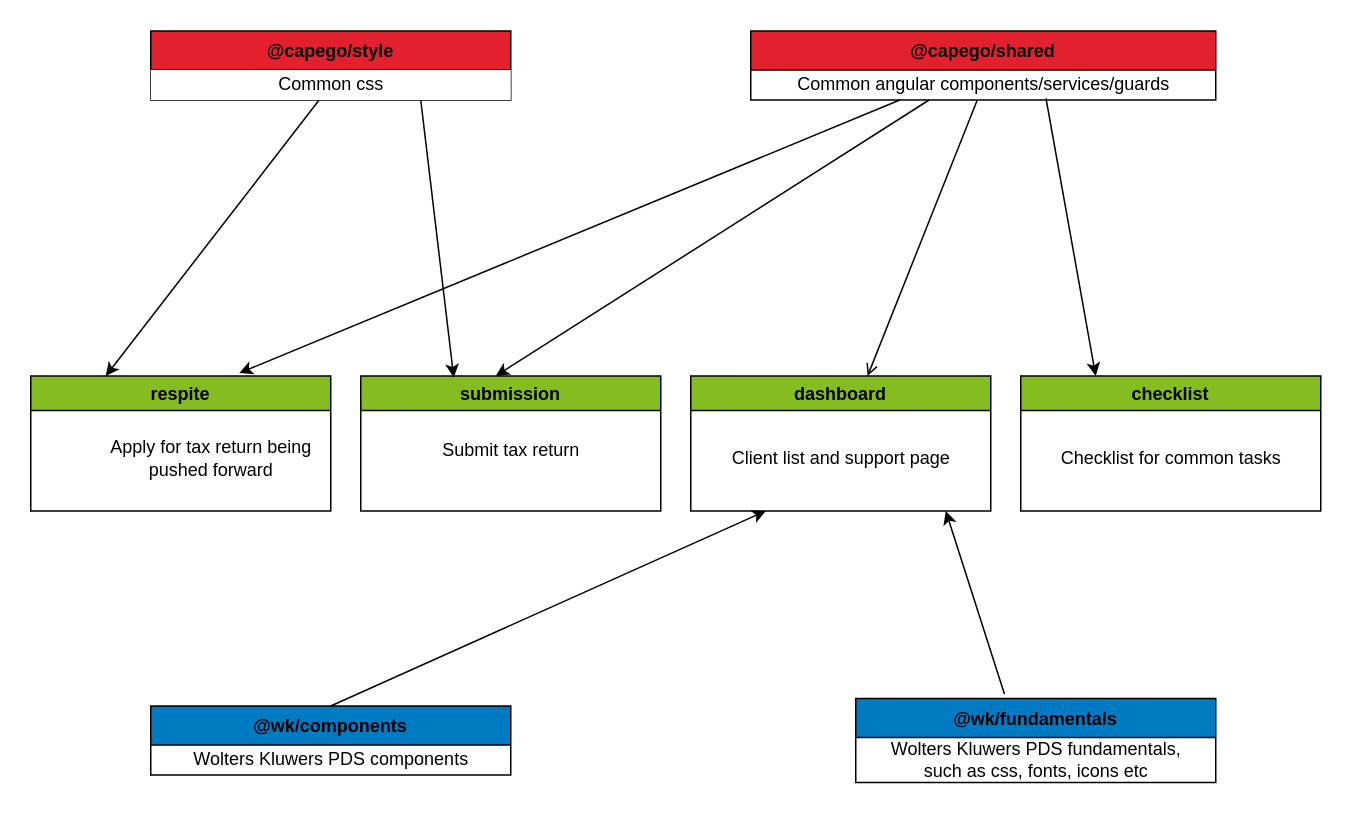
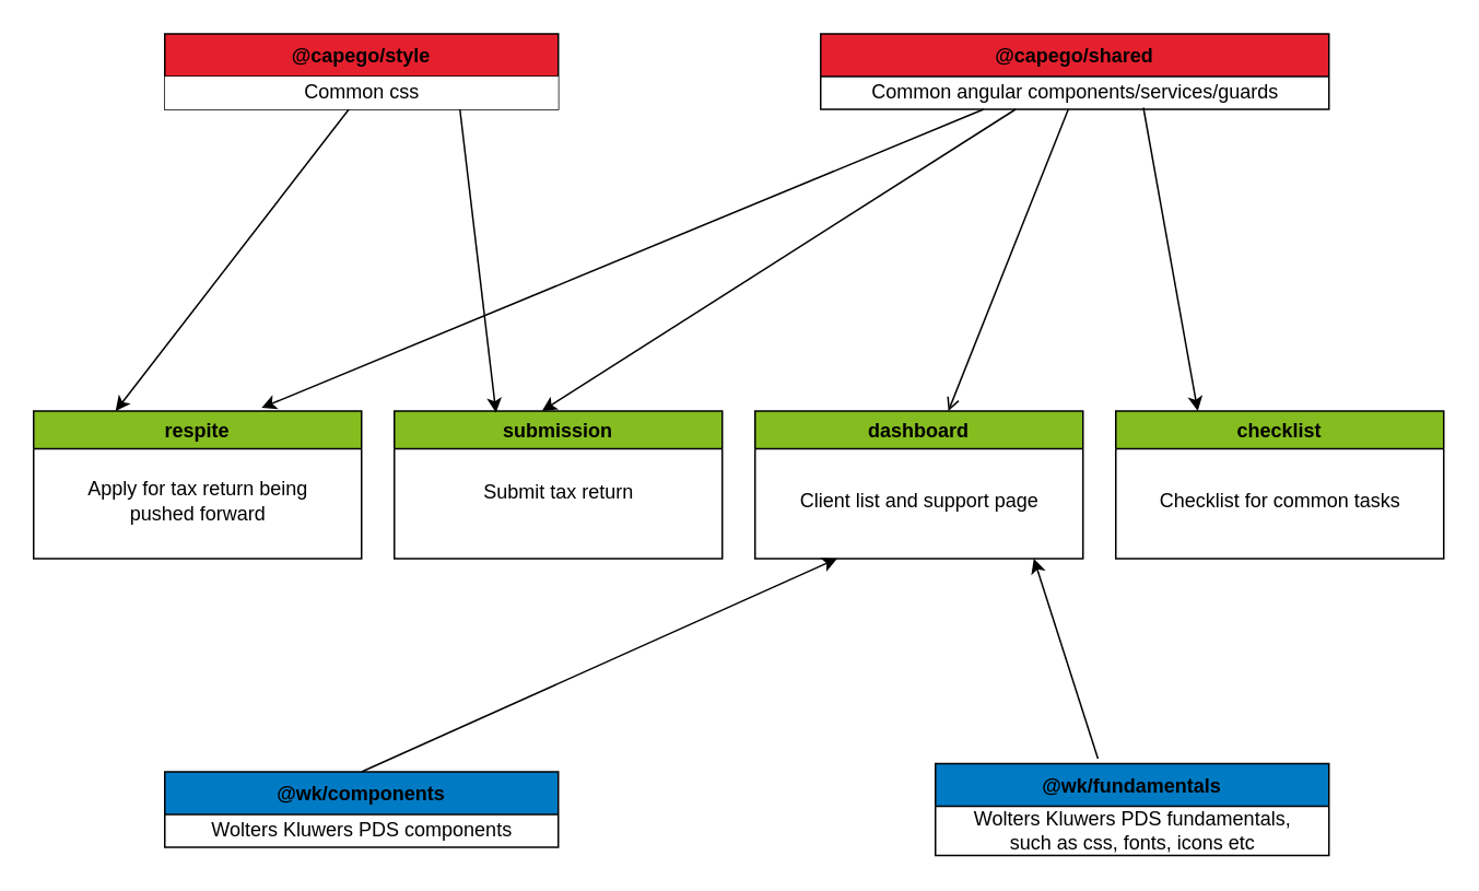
- <mxCell id="3" value="Apply for tax return being &lt;br&gt;pushed forward" style="text;html=1;align=center;verticalAlign=middle;resizable=0;points=[];autosize=1;strokeColor=none;" vertex="1" parent="2"><mxGeometry x="45" y="40" width="150" height="30" as="geometry" /></mxCell>
+ <mxCell id="3" value="Apply for tax return being &lt;br&gt;pushed forward" style="text;html=1;align=center;verticalAlign=middle;resizable=0;points=[];autosize=1;strokeColor=none;" vertex="1" parent="2"><mxGeometry x="25" y="40" width="150" height="30" as="geometry" /></mxCell>
